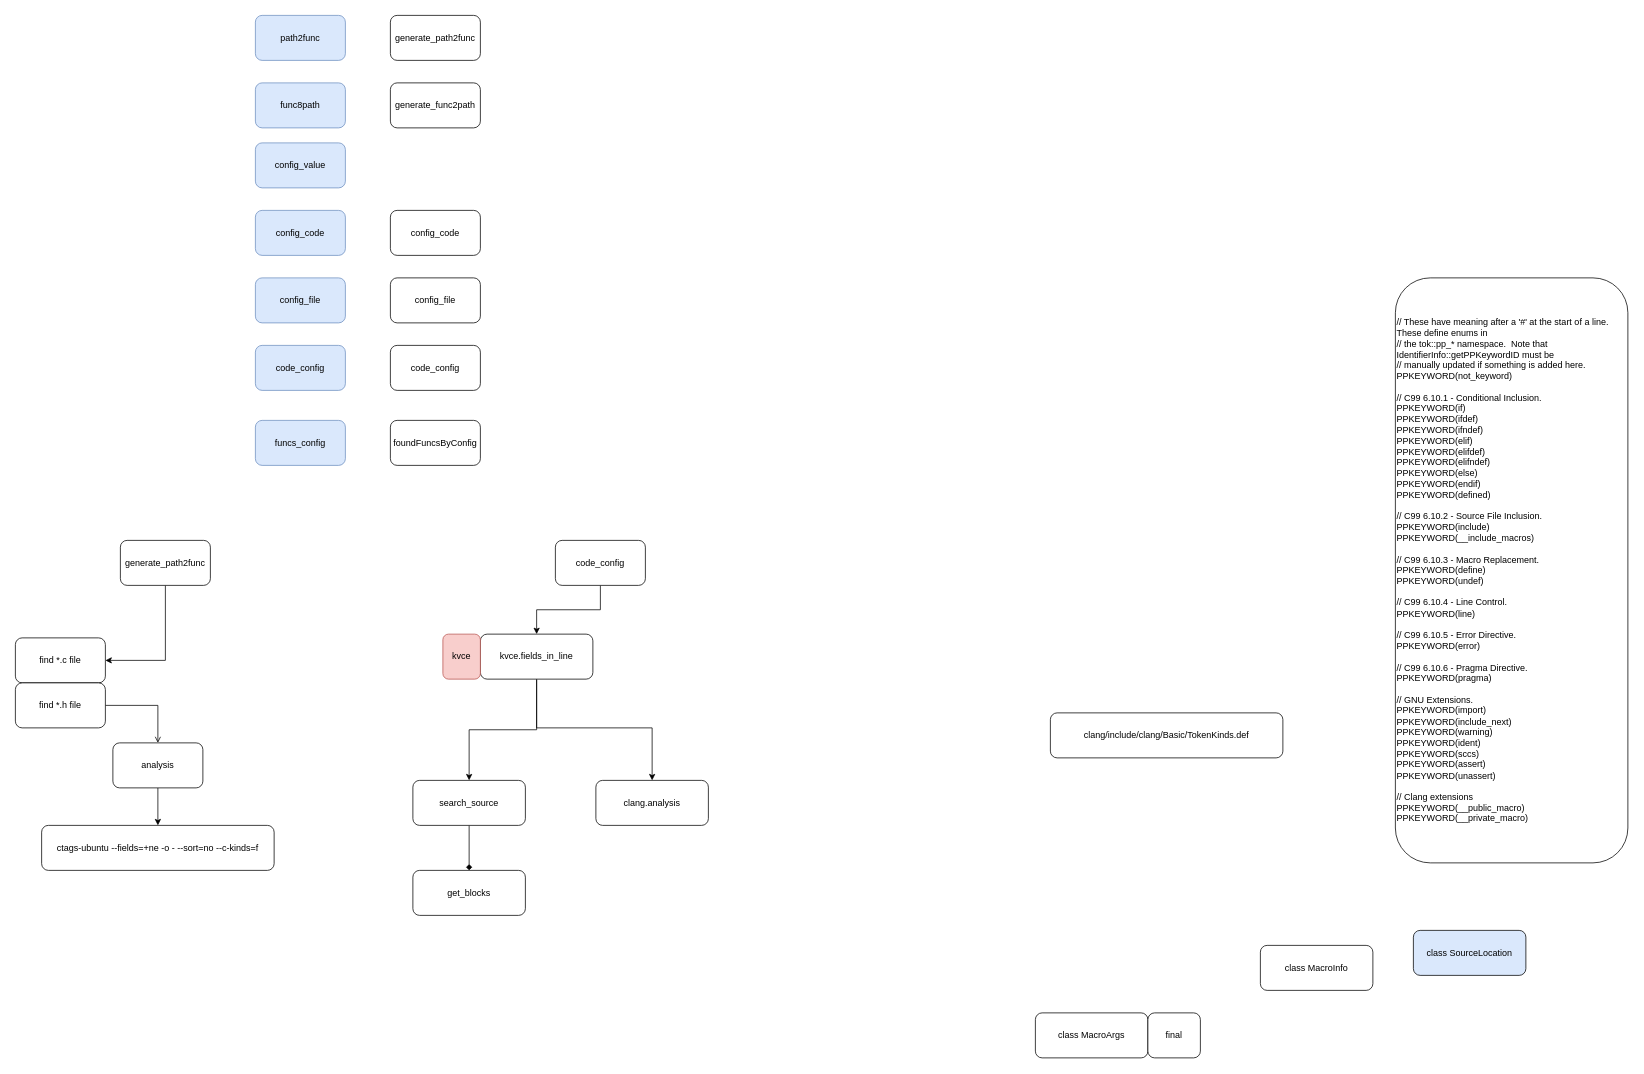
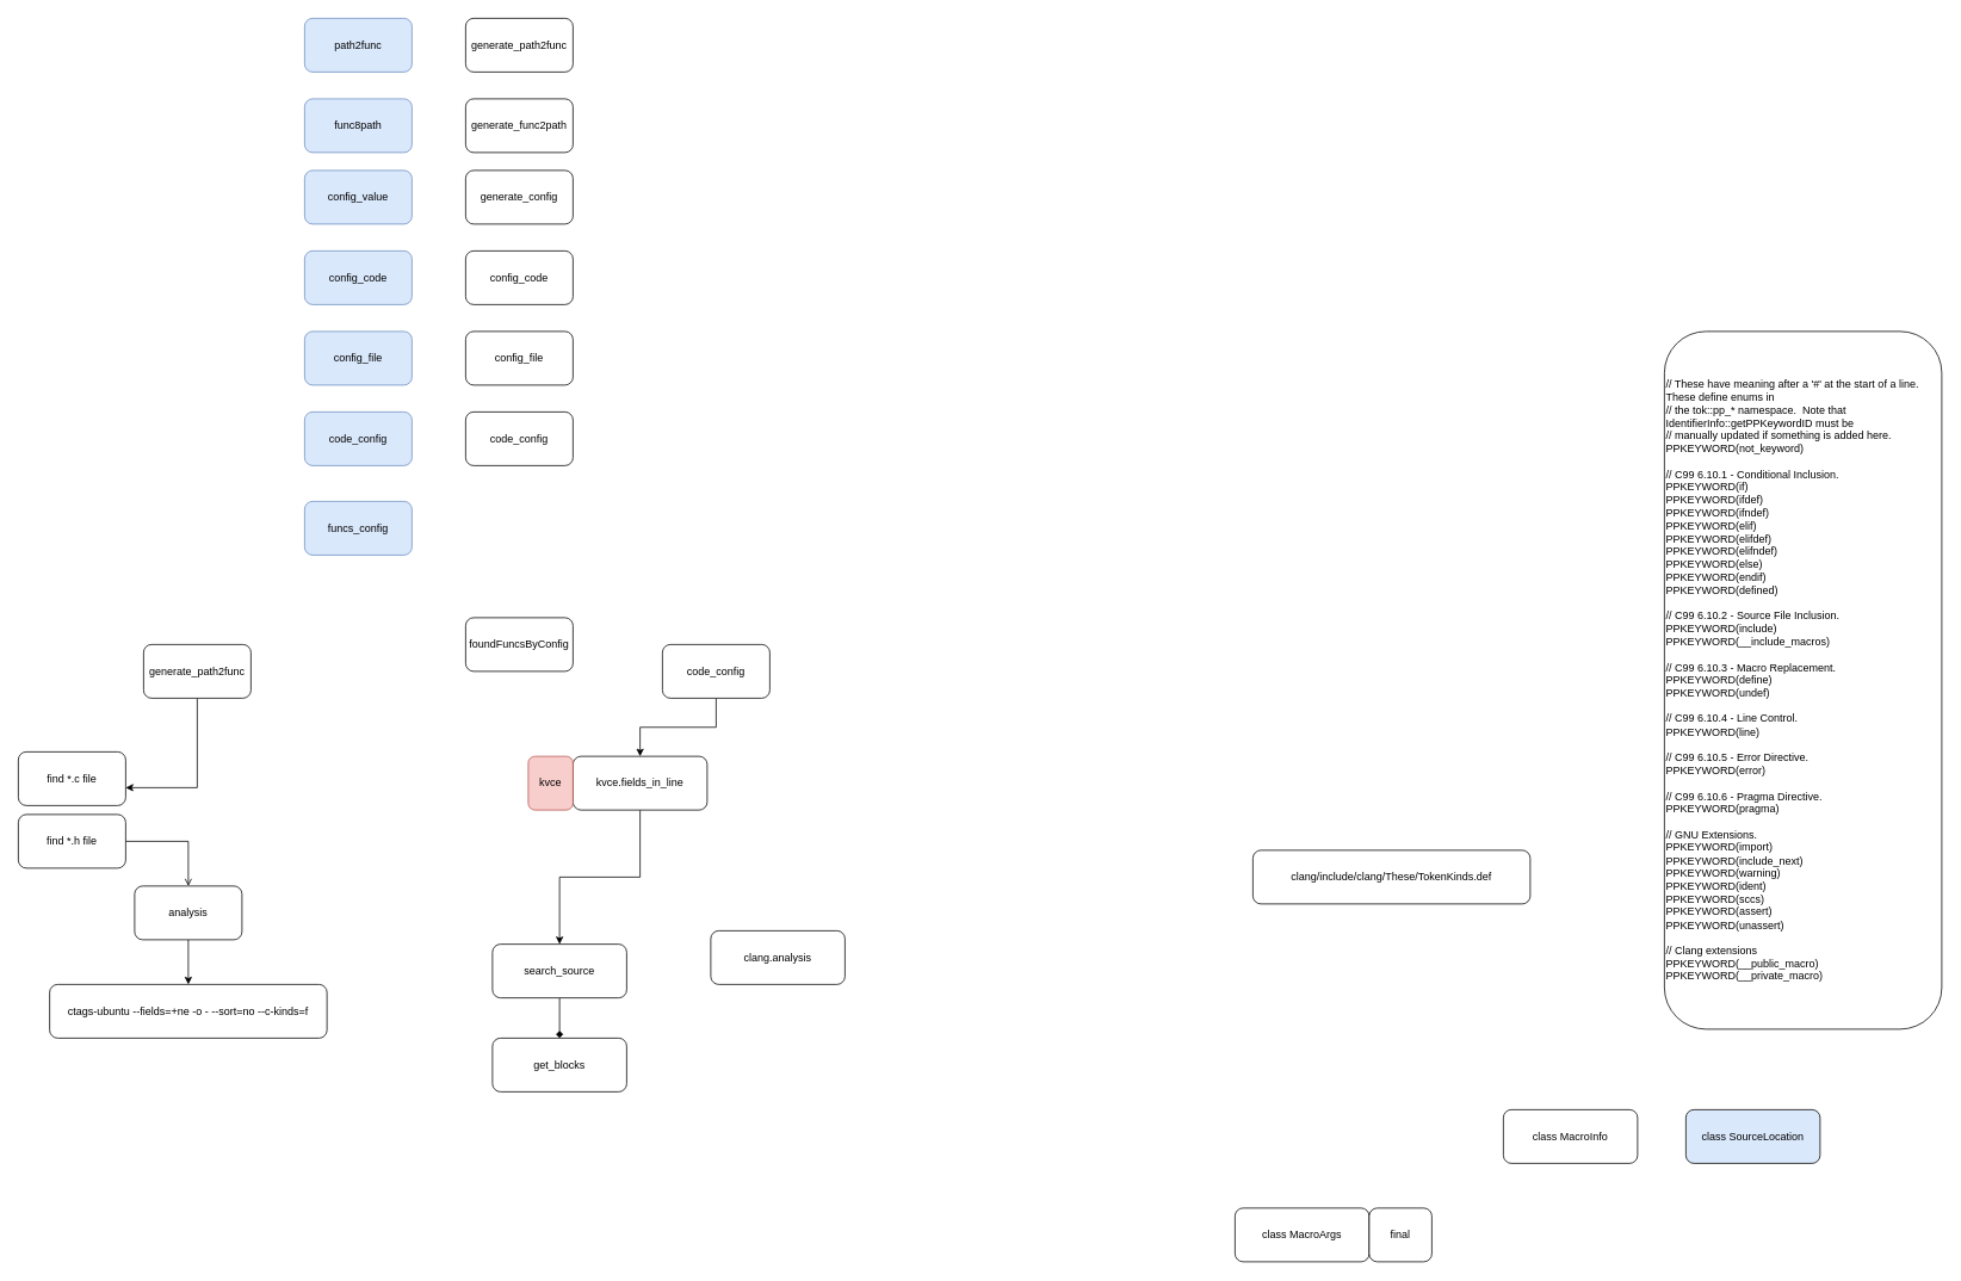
+ <mxCell id="9" value="generate_config" style="rounded=1;whiteSpace=wrap;html=1;" parent="1" vertex="1"><mxGeometry x="520" y="190" width="120" height="60" as="geometry" /></mxCell>
- <mxCell id="15" value="foundFuncsByConfig" style="rounded=1;whiteSpace=wrap;html=1;" parent="1" vertex="1"><mxGeometry x="520" y="560" width="120" height="60" as="geometry" /></mxCell>
+ <mxCell id="15" value="foundFuncsByConfig" style="rounded=1;whiteSpace=wrap;html=1;" parent="1" vertex="1"><mxGeometry x="520" y="690" width="120" height="60" as="geometry" /></mxCell>
- <mxCell id="18" value="find *.c file" style="rounded=1;whiteSpace=wrap;html=1;" parent="1" vertex="1"><mxGeometry x="20" y="850" width="120" height="60" as="geometry" /></mxCell>
+ <mxCell id="18" value="find *.c file" style="rounded=1;whiteSpace=wrap;html=1;" parent="1" vertex="1"><mxGeometry x="20" y="840" width="120" height="60" as="geometry" /></mxCell>
- <mxCell id="38" value="clang/include/clang/Basic/TokenKinds.def" style="rounded=1;whiteSpace=wrap;html=1;" vertex="1" parent="1"><mxGeometry x="1400" y="950" width="310" height="60" as="geometry" /></mxCell>
+ <mxCell id="38" value="clang/include/clang/These/TokenKinds.def" style="rounded=1;whiteSpace=wrap;html=1;" vertex="1" parent="1"><mxGeometry x="1400" y="950" width="310" height="60" as="geometry" /></mxCell>
- <mxCell id="27" style="edgeStyle=orthogonalEdgeStyle;rounded=0;orthogonalLoop=1;jettySize=auto;html=1;" parent="1" source="28" target="32" edge="1"><mxGeometry relative="1" as="geometry"><Array as="points"><mxPoint x="715" y="970" /><mxPoint x="869" y="970" /></Array></mxGeometry></mxCell>
- <mxCell id="31" value="search_source" style="rounded=1;whiteSpace=wrap;html=1;" parent="1" vertex="1"><mxGeometry x="550" y="1040" width="150" height="60" as="geometry" /></mxCell>
+ <mxCell id="31" value="search_source" style="rounded=1;whiteSpace=wrap;html=1;" parent="1" vertex="1"><mxGeometry x="550" y="1055" width="150" height="60" as="geometry" /></mxCell>
- <mxCell id="37" value="class MacroInfo" style="rounded=1;whiteSpace=wrap;html=1;" vertex="1" parent="1"><mxGeometry x="1680" y="1260" width="150" height="60" as="geometry" /></mxCell>
+ <mxCell id="37" value="class MacroInfo" style="rounded=1;whiteSpace=wrap;html=1;" vertex="1" parent="1"><mxGeometry x="1680" y="1240" width="150" height="60" as="geometry" /></mxCell>
